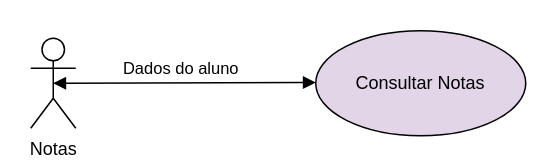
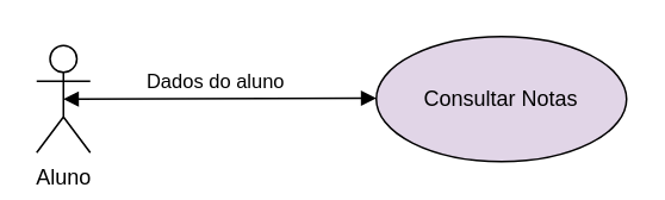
- <mxCell id="2" value="Notas" style="shape=umlActor;verticalLabelPosition=bottom;verticalAlign=top;html=1;" vertex="1" parent="1"><mxGeometry x="20" y="25" width="30" height="60" as="geometry" /></mxCell>
+ <mxCell id="2" value="Aluno" style="shape=umlActor;verticalLabelPosition=bottom;verticalAlign=top;html=1;" vertex="1" parent="1"><mxGeometry x="20" y="25" width="30" height="60" as="geometry" /></mxCell>
